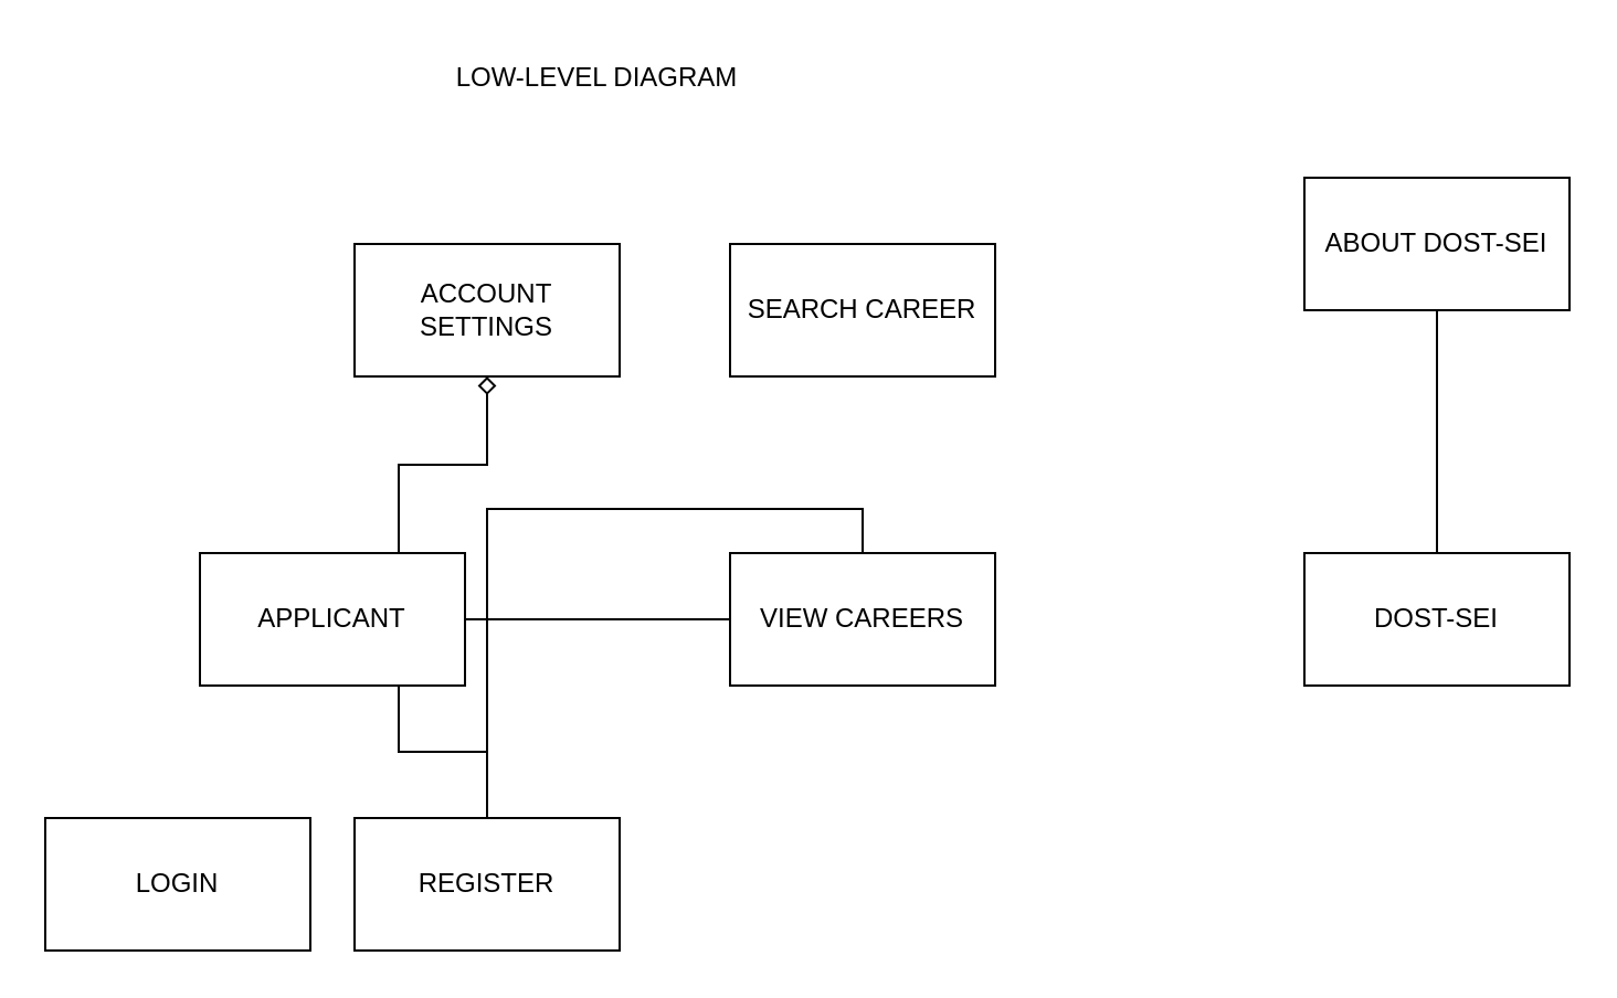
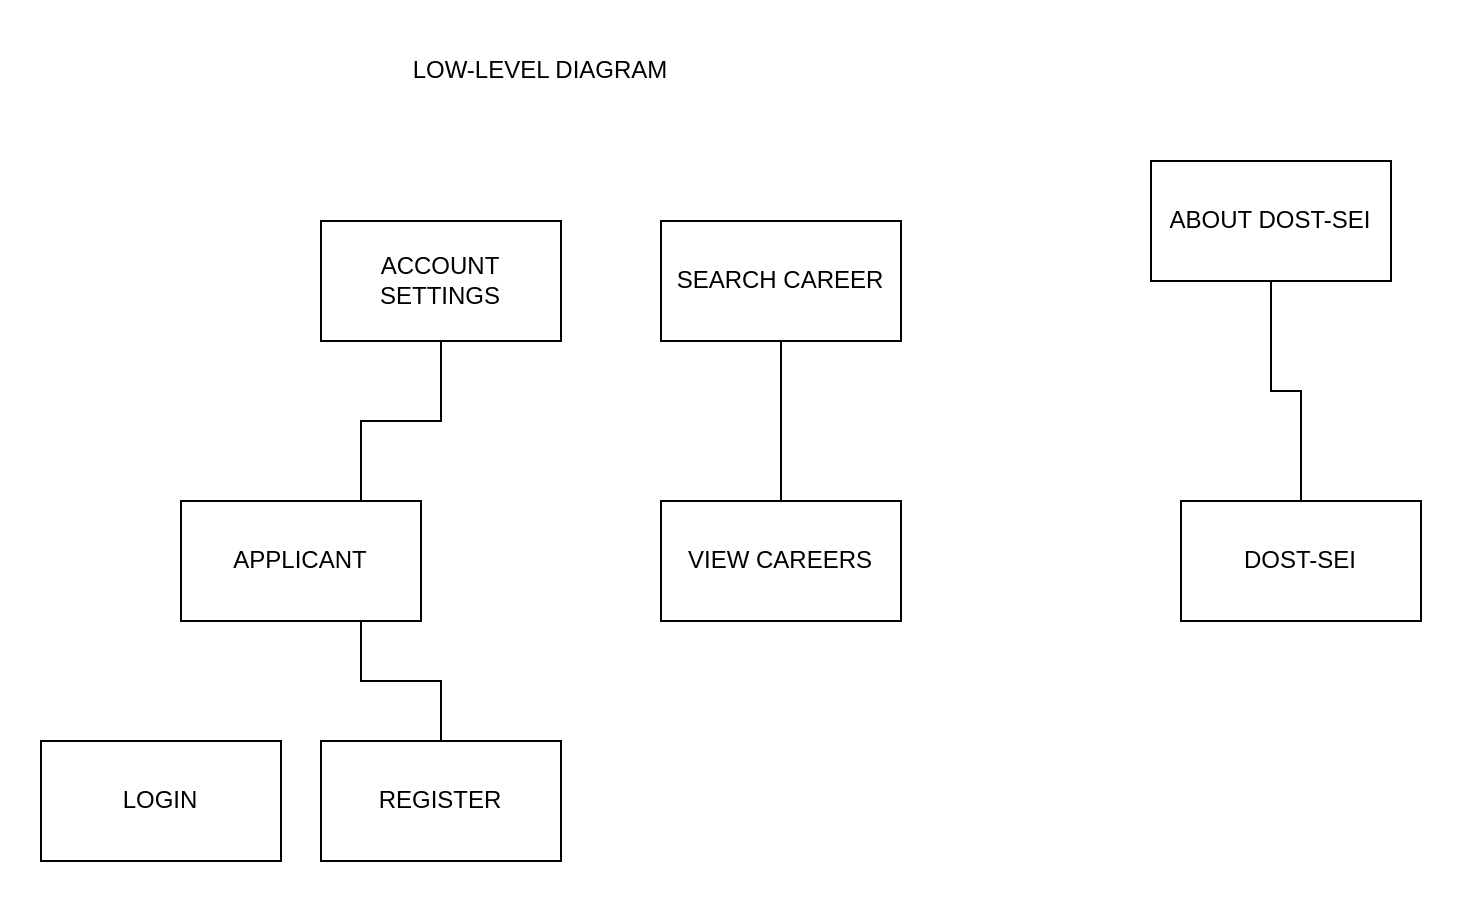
- <mxCell id="11" value="ABOUT DOST-SEI" style="rounded=0;whiteSpace=wrap;html=1;" parent="1" vertex="1"><mxGeometry x="590" y="80" width="120" height="60" as="geometry" /></mxCell>
+ <mxCell id="11" value="ABOUT DOST-SEI" style="rounded=0;whiteSpace=wrap;html=1;" parent="1" vertex="1"><mxGeometry x="575" y="80" width="120" height="60" as="geometry" /></mxCell>
- <mxCell id="2" style="edgeStyle=orthogonalEdgeStyle;rounded=0;orthogonalLoop=1;jettySize=auto;html=1;exitX=0.75;exitY=0;exitDx=0;exitDy=0;entryX=0.5;entryY=1;entryDx=0;entryDy=0;strokeColor=default;endArrow=diamond;endFill=0;" parent="1" source="5" target="6" edge="1"><mxGeometry relative="1" as="geometry" /></mxCell>
+ <mxCell id="2" style="edgeStyle=orthogonalEdgeStyle;rounded=0;orthogonalLoop=1;jettySize=auto;html=1;exitX=0.75;exitY=0;exitDx=0;exitDy=0;entryX=0.5;entryY=1;entryDx=0;entryDy=0;strokeColor=default;endArrow=none;endFill=0;" parent="1" source="5" target="6" edge="1"><mxGeometry relative="1" as="geometry" /></mxCell>
- <mxCell id="9" style="edgeStyle=orthogonalEdgeStyle;rounded=0;orthogonalLoop=1;jettySize=auto;html=1;exitX=0.5;exitY=0;exitDx=0;exitDy=0;endArrow=none;endFill=0;" parent="1" source="10" target="8" edge="1"><mxGeometry relative="1" as="geometry"><mxPoint x="359.895" y="180" as="targetPoint" /></mxGeometry></mxCell>
+ <mxCell id="9" style="edgeStyle=orthogonalEdgeStyle;rounded=0;orthogonalLoop=1;jettySize=auto;html=1;exitX=0.5;exitY=0;exitDx=0;exitDy=0;entryX=0.5;entryY=1;entryDx=0;entryDy=0;endArrow=none;endFill=0;" parent="1" source="10" target="15" edge="1"><mxGeometry relative="1" as="geometry"><mxPoint x="359.895" y="180" as="targetPoint" /></mxGeometry></mxCell>
- <mxCell id="4" style="edgeStyle=orthogonalEdgeStyle;rounded=0;orthogonalLoop=1;jettySize=auto;html=1;exitX=1;exitY=0.5;exitDx=0;exitDy=0;entryX=0;entryY=0.5;entryDx=0;entryDy=0;endArrow=none;endFill=0;" parent="1" source="5" target="10" edge="1"><mxGeometry relative="1" as="geometry" /></mxCell>
